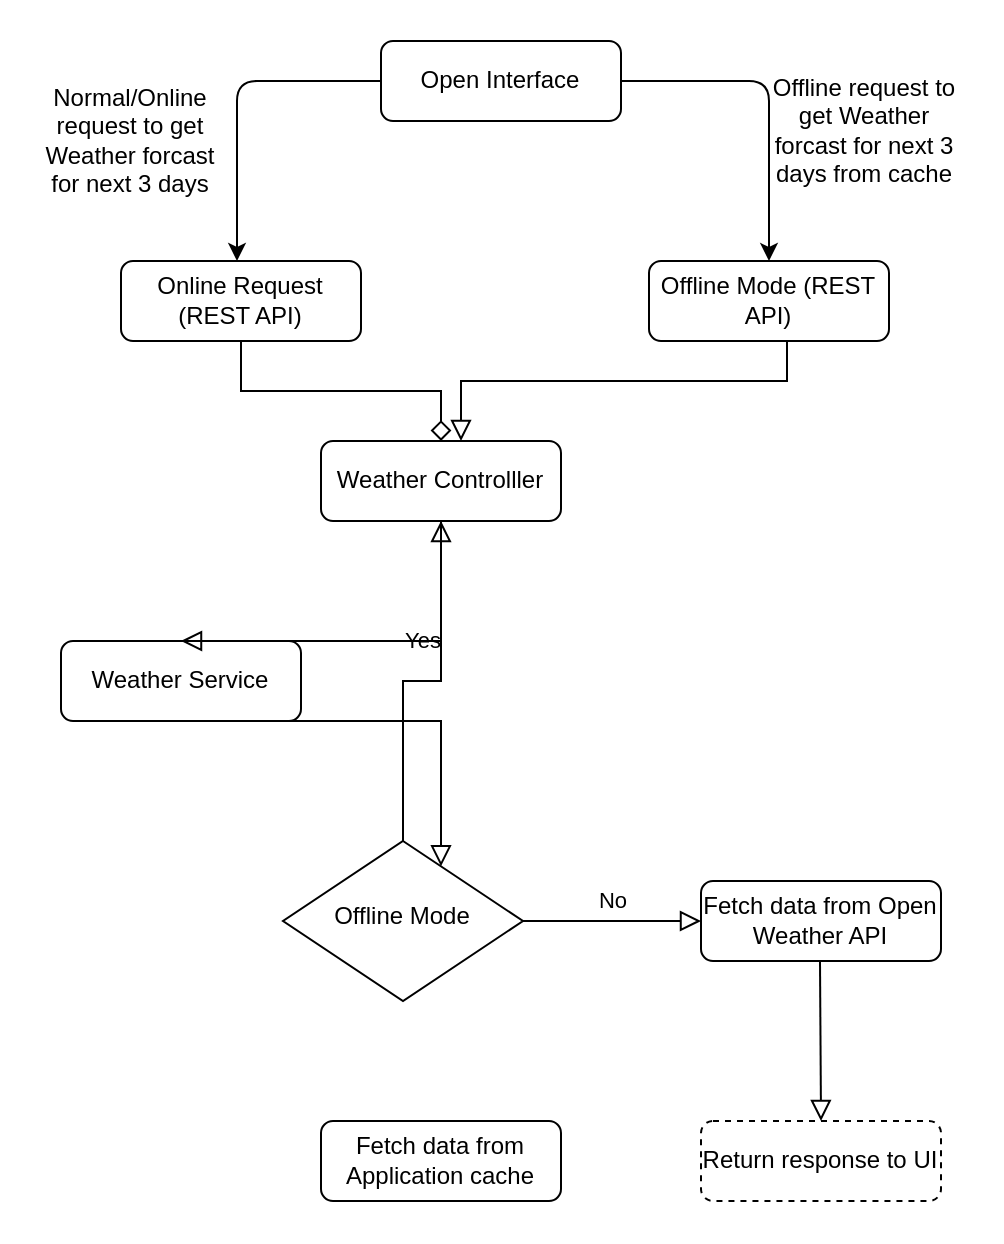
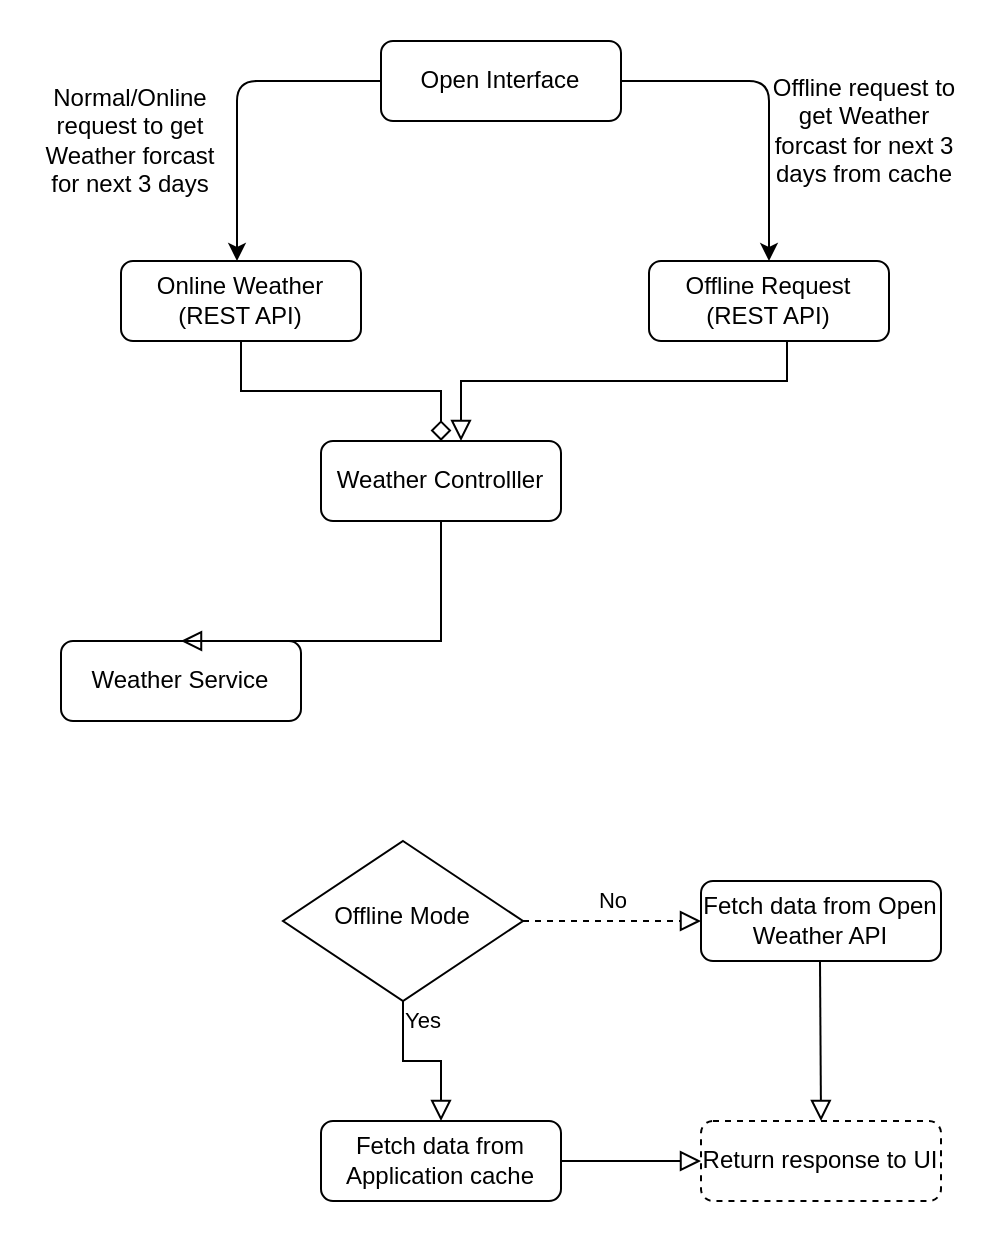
- <mxCell id="9" value="Online Request (REST API)" style="rounded=1;whiteSpace=wrap;html=1;fontSize=12;glass=0;strokeWidth=1;shadow=0;" parent="1" vertex="1"><mxGeometry x="60" y="130" width="120" height="40" as="geometry" /></mxCell>
+ <mxCell id="9" value="Online Weather (REST API)" style="rounded=1;whiteSpace=wrap;html=1;fontSize=12;glass=0;strokeWidth=1;shadow=0;" parent="1" vertex="1"><mxGeometry x="60" y="130" width="120" height="40" as="geometry" /></mxCell>
- <mxCell id="12" value="Offline Mode (REST API)" style="rounded=1;whiteSpace=wrap;html=1;fontSize=12;glass=0;strokeWidth=1;shadow=0;" vertex="1" parent="1"><mxGeometry x="324" y="130" width="120" height="40" as="geometry" /></mxCell>
+ <mxCell id="12" value="Offline Request (REST API)" style="rounded=1;whiteSpace=wrap;html=1;fontSize=12;glass=0;strokeWidth=1;shadow=0;" vertex="1" parent="1"><mxGeometry x="324" y="130" width="120" height="40" as="geometry" /></mxCell>
- <mxCell id="2" value="" style="rounded=0;html=1;jettySize=auto;orthogonalLoop=1;fontSize=11;endArrow=block;endFill=0;endSize=8;strokeWidth=1;shadow=0;labelBackgroundColor=none;edgeStyle=orthogonalEdgeStyle;exitX=0.5;exitY=1;exitDx=0;exitDy=0;" parent="1" source="18" target="6" edge="1"><mxGeometry relative="1" as="geometry"><Array as="points"><mxPoint x="220" y="380" /><mxPoint x="220" y="380" /></Array></mxGeometry></mxCell>
- <mxCell id="4" value="Yes" style="rounded=0;html=1;jettySize=auto;orthogonalLoop=1;fontSize=11;endArrow=block;endFill=0;endSize=8;strokeWidth=1;shadow=0;labelBackgroundColor=none;edgeStyle=orthogonalEdgeStyle;" parent="1" source="6" target="3" edge="1"><mxGeometry y="20" relative="1" as="geometry"><mxPoint as="offset" /><mxPoint x="224" y="540" as="targetPoint" /></mxGeometry></mxCell>
+ <mxCell id="4" value="Yes" style="rounded=0;html=1;jettySize=auto;orthogonalLoop=1;fontSize=11;endArrow=block;endFill=0;endSize=8;strokeWidth=1;shadow=0;labelBackgroundColor=none;edgeStyle=orthogonalEdgeStyle;entryX=0.5;entryY=0;entryDx=0;entryDy=0;" parent="1" source="6" target="8" edge="1"><mxGeometry y="20" relative="1" as="geometry"><mxPoint as="offset" /><mxPoint x="224" y="540" as="targetPoint" /></mxGeometry></mxCell>
- <mxCell id="5" value="No" style="edgeStyle=orthogonalEdgeStyle;rounded=0;html=1;jettySize=auto;orthogonalLoop=1;fontSize=11;endArrow=block;endFill=0;endSize=8;strokeWidth=1;shadow=0;labelBackgroundColor=none;" parent="1" source="6" target="7" edge="1"><mxGeometry y="10" relative="1" as="geometry"><mxPoint as="offset" /></mxGeometry></mxCell>
+ <mxCell id="5" value="No" style="edgeStyle=orthogonalEdgeStyle;rounded=0;html=1;jettySize=auto;orthogonalLoop=1;fontSize=11;endArrow=block;endFill=0;endSize=8;strokeWidth=1;shadow=0;labelBackgroundColor=none;dashed=1;" parent="1" source="6" target="7" edge="1"><mxGeometry y="10" relative="1" as="geometry"><mxPoint as="offset" /></mxGeometry></mxCell>
+ <mxCell id="22" value="" style="rounded=0;html=1;jettySize=auto;orthogonalLoop=1;fontSize=11;endArrow=block;endFill=0;endSize=8;strokeWidth=1;shadow=0;labelBackgroundColor=none;edgeStyle=orthogonalEdgeStyle;entryX=0;entryY=0.5;entryDx=0;entryDy=0;" edge="1" parent="1" source="8" target="20"><mxGeometry relative="1" as="geometry"><mxPoint x="419.5" y="490" as="sourcePoint" /><mxPoint x="420" y="570" as="targetPoint" /><Array as="points" /></mxGeometry></mxCell>
